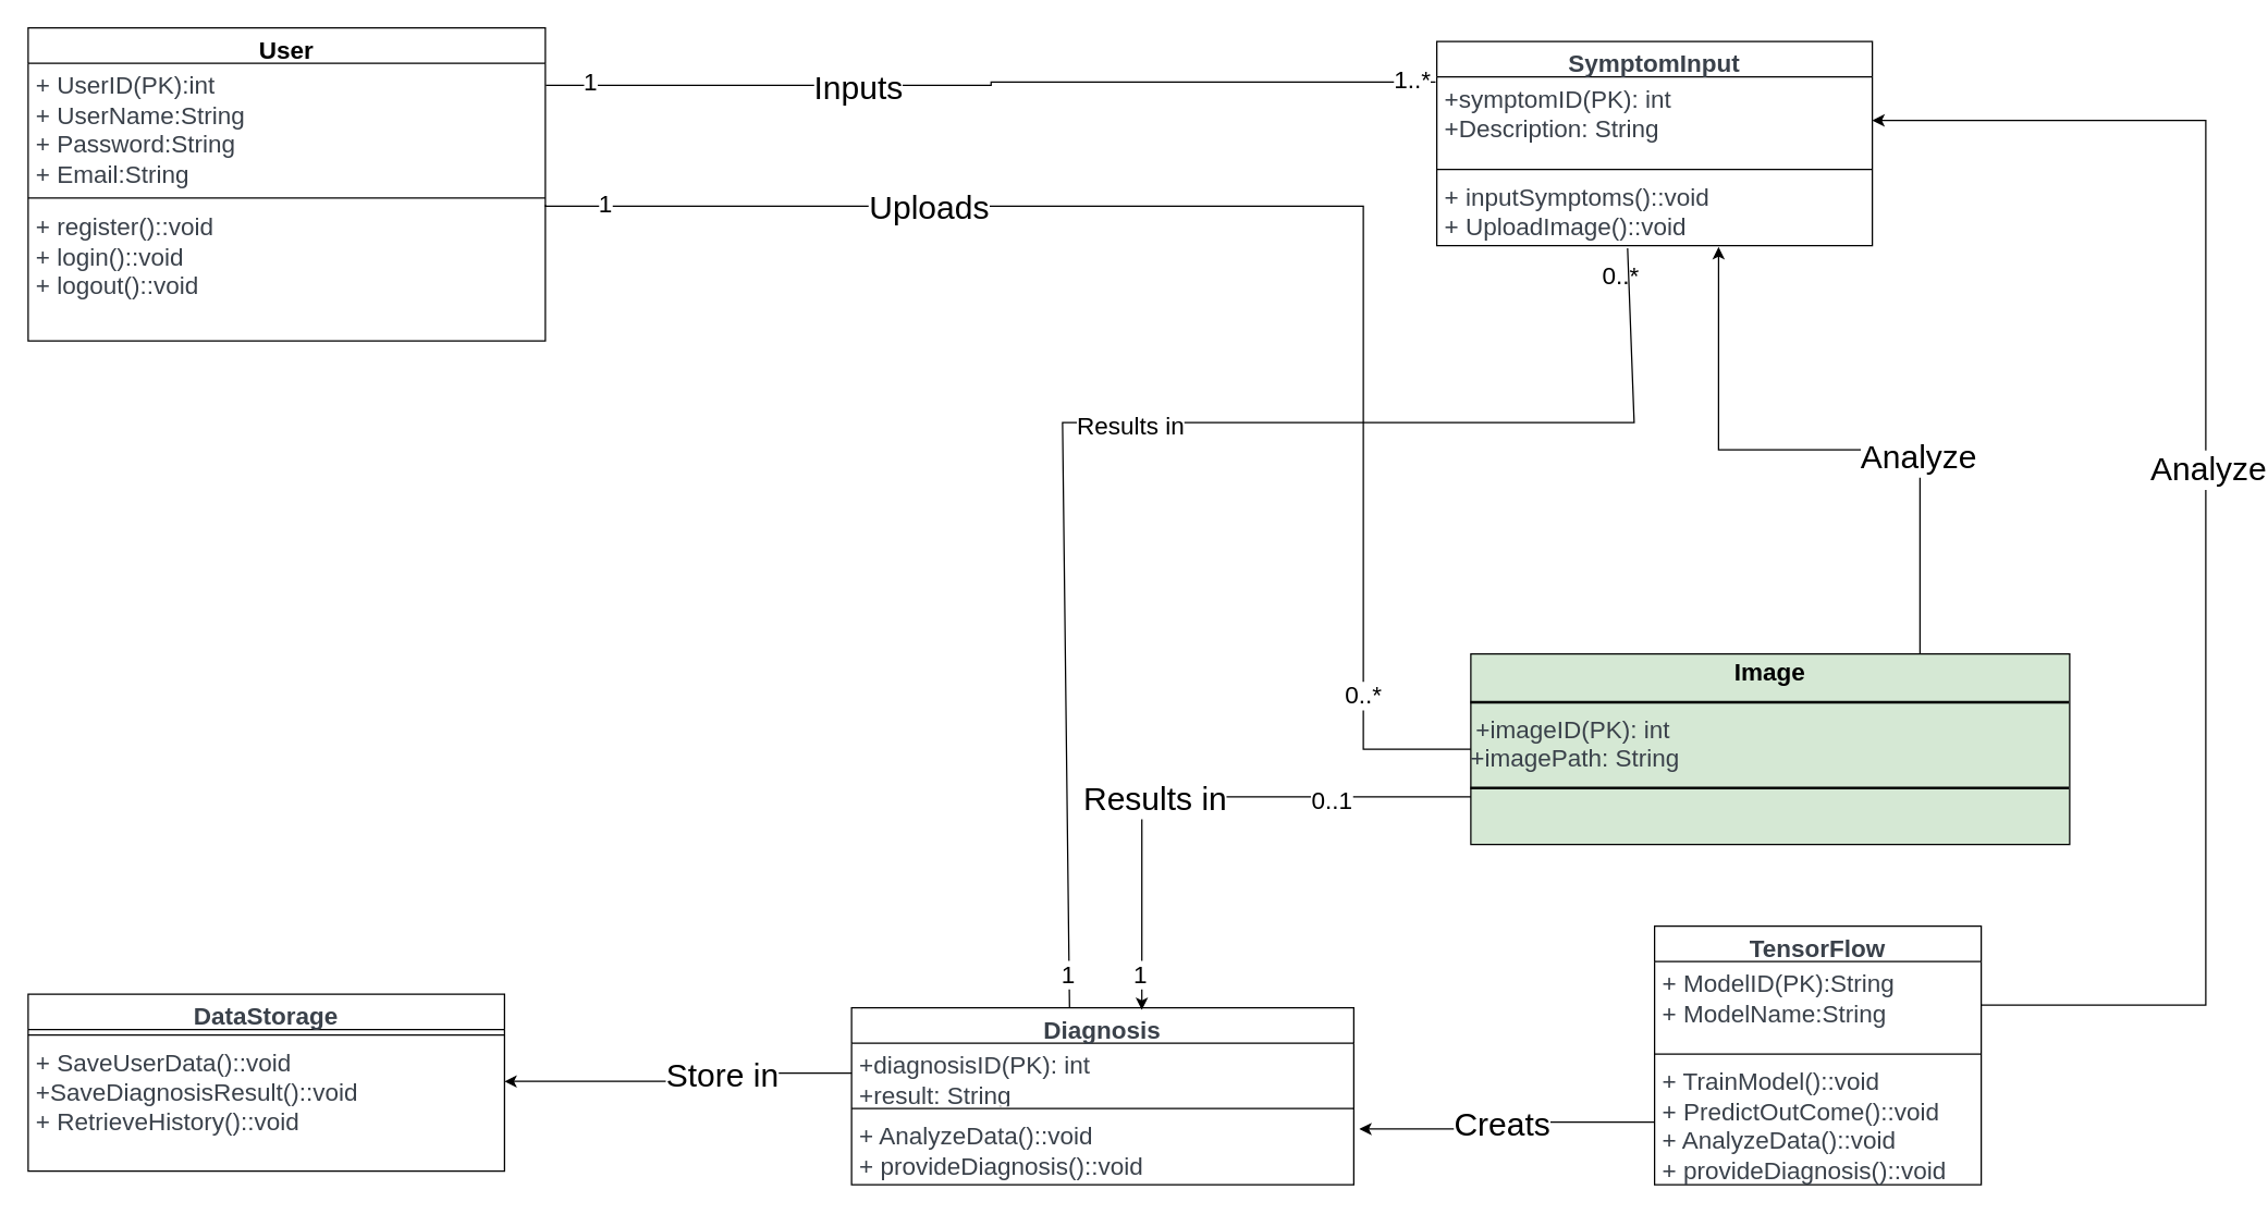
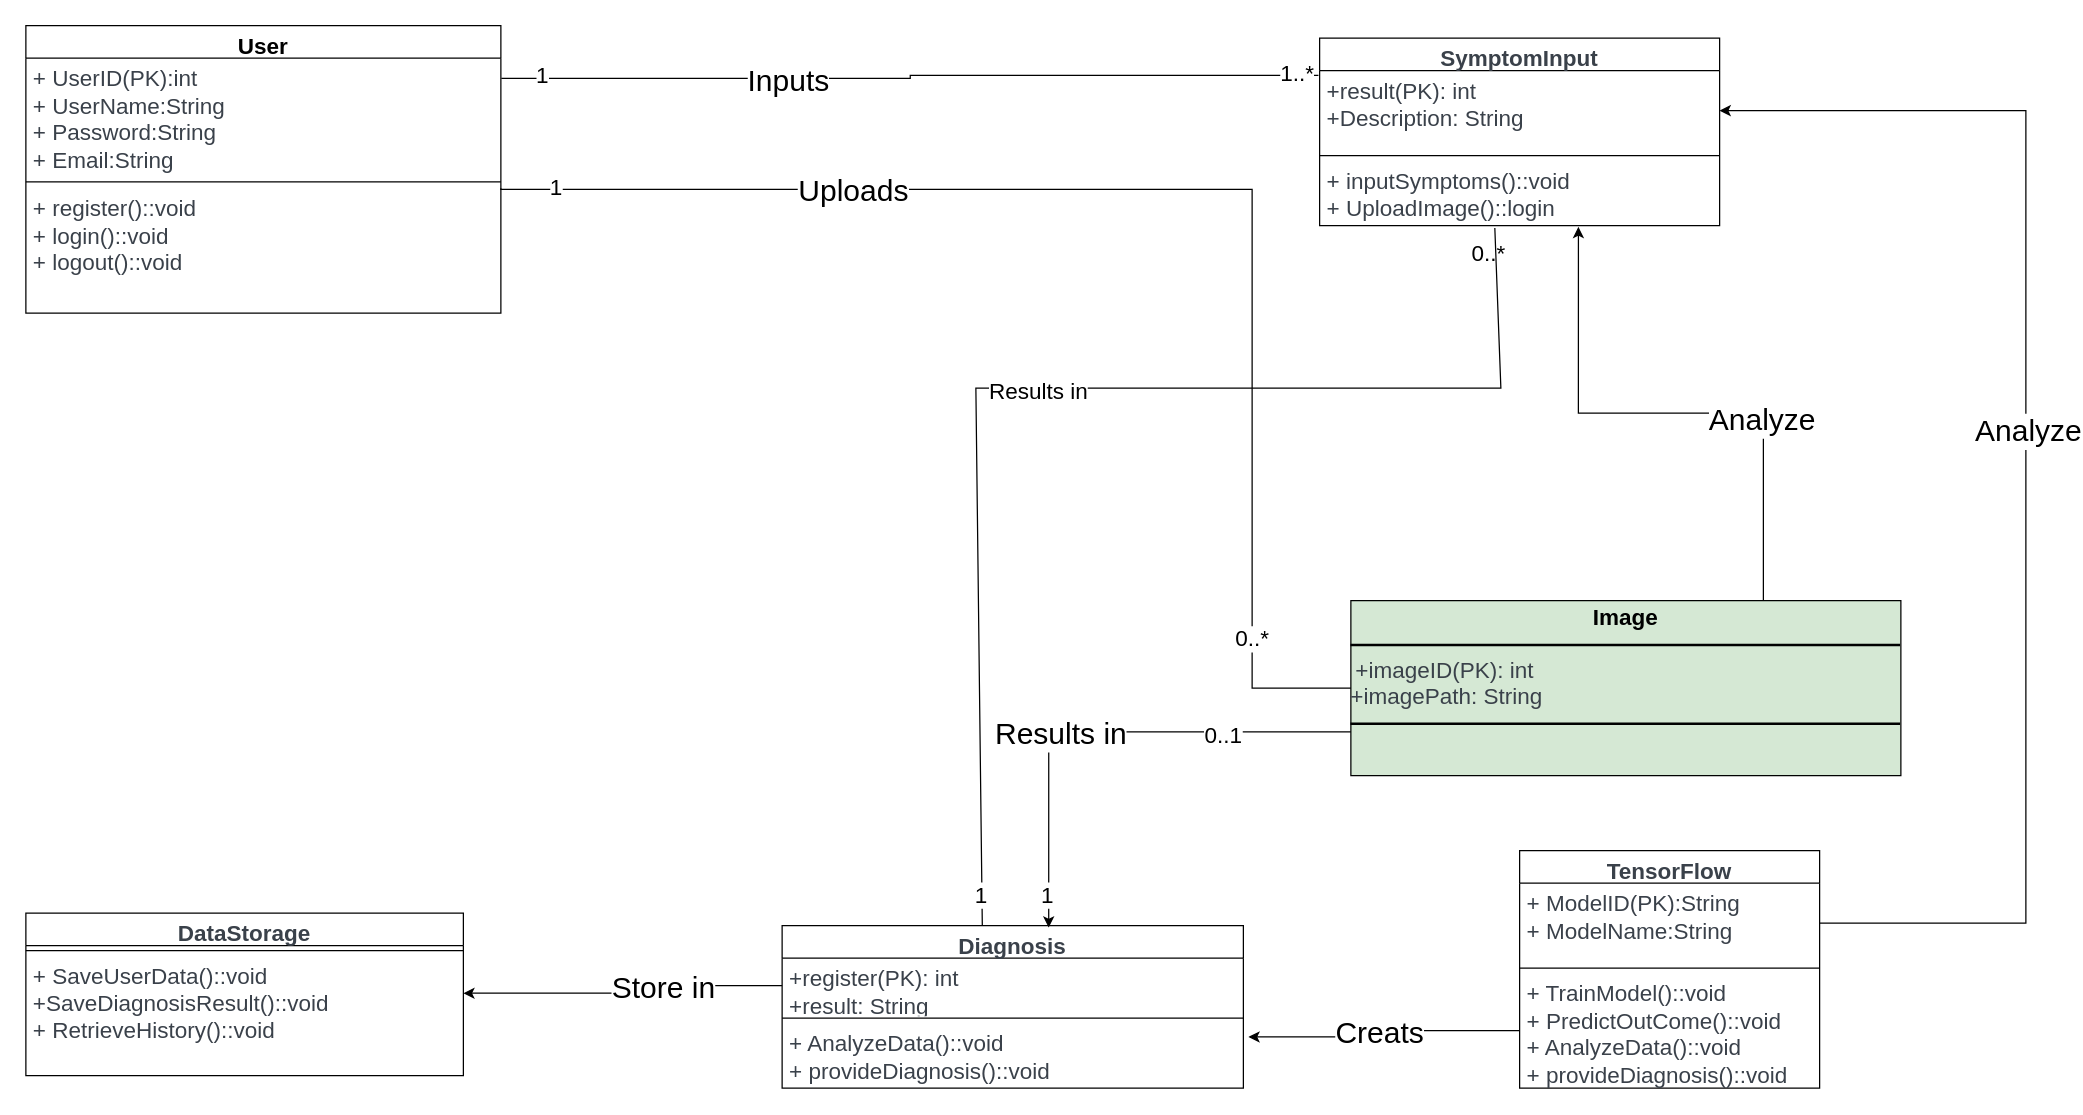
- <mxCell id="10" value="&lt;span style=&quot;font-size: 18px;&quot; data-lucid-content=&quot;{&amp;quot;t&amp;quot;:&amp;quot;+symptomID: String\n+Description: String&amp;quot;,&amp;quot;m&amp;quot;:[{&amp;quot;s&amp;quot;:0,&amp;quot;n&amp;quot;:&amp;quot;a&amp;quot;,&amp;quot;v&amp;quot;:null},{&amp;quot;s&amp;quot;:0,&amp;quot;n&amp;quot;:&amp;quot;fsp&amp;quot;,&amp;quot;v&amp;quot;:&amp;quot;ss_presetShapeStyle3_textStyle&amp;quot;,&amp;quot;e&amp;quot;:39},{&amp;quot;s&amp;quot;:0,&amp;quot;n&amp;quot;:&amp;quot;fsp2&amp;quot;,&amp;quot;v&amp;quot;:&amp;quot;ss_presetShapeStyle3_textStyle&amp;quot;,&amp;quot;e&amp;quot;:39},{&amp;quot;s&amp;quot;:0,&amp;quot;n&amp;quot;:&amp;quot;fc&amp;quot;,&amp;quot;v&amp;quot;:&amp;quot;Regular&amp;quot;,&amp;quot;e&amp;quot;:39},{&amp;quot;s&amp;quot;:0,&amp;quot;n&amp;quot;:&amp;quot;fid&amp;quot;,&amp;quot;v&amp;quot;:2,&amp;quot;e&amp;quot;:39},{&amp;quot;s&amp;quot;:0,&amp;quot;n&amp;quot;:&amp;quot;s&amp;quot;,&amp;quot;v&amp;quot;:22.222,&amp;quot;e&amp;quot;:39},{&amp;quot;s&amp;quot;:19,&amp;quot;n&amp;quot;:&amp;quot;a&amp;quot;,&amp;quot;v&amp;quot;:null}]}&quot; data-lucid-type=&quot;application/vnd.lucid.text&quot;&gt;&lt;span style=&quot;color: rgb(58, 65, 74); font-size: 18px;&quot;&gt;+symptomID(PK): int&lt;br style=&quot;font-size: 18px;&quot;&gt;&lt;/span&gt;&lt;span style=&quot;color: rgb(58, 65, 74); font-size: 18px;&quot;&gt;+Description: String&lt;/span&gt;&lt;/span&gt;" style="text;strokeColor=none;fillColor=none;align=left;verticalAlign=top;spacingLeft=4;spacingRight=4;overflow=hidden;rotatable=0;points=[[0,0.5],[1,0.5]];portConstraint=eastwest;whiteSpace=wrap;html=1;fontSize=18;" parent="9" vertex="1"><mxGeometry y="26" width="320" height="64" as="geometry" /></mxCell>
+ <mxCell id="10" value="&lt;span style=&quot;font-size: 18px;&quot; data-lucid-content=&quot;{&amp;quot;t&amp;quot;:&amp;quot;+symptomID: String\n+Description: String&amp;quot;,&amp;quot;m&amp;quot;:[{&amp;quot;s&amp;quot;:0,&amp;quot;n&amp;quot;:&amp;quot;a&amp;quot;,&amp;quot;v&amp;quot;:null},{&amp;quot;s&amp;quot;:0,&amp;quot;n&amp;quot;:&amp;quot;fsp&amp;quot;,&amp;quot;v&amp;quot;:&amp;quot;ss_presetShapeStyle3_textStyle&amp;quot;,&amp;quot;e&amp;quot;:39},{&amp;quot;s&amp;quot;:0,&amp;quot;n&amp;quot;:&amp;quot;fsp2&amp;quot;,&amp;quot;v&amp;quot;:&amp;quot;ss_presetShapeStyle3_textStyle&amp;quot;,&amp;quot;e&amp;quot;:39},{&amp;quot;s&amp;quot;:0,&amp;quot;n&amp;quot;:&amp;quot;fc&amp;quot;,&amp;quot;v&amp;quot;:&amp;quot;Regular&amp;quot;,&amp;quot;e&amp;quot;:39},{&amp;quot;s&amp;quot;:0,&amp;quot;n&amp;quot;:&amp;quot;fid&amp;quot;,&amp;quot;v&amp;quot;:2,&amp;quot;e&amp;quot;:39},{&amp;quot;s&amp;quot;:0,&amp;quot;n&amp;quot;:&amp;quot;s&amp;quot;,&amp;quot;v&amp;quot;:22.222,&amp;quot;e&amp;quot;:39},{&amp;quot;s&amp;quot;:19,&amp;quot;n&amp;quot;:&amp;quot;a&amp;quot;,&amp;quot;v&amp;quot;:null}]}&quot; data-lucid-type=&quot;application/vnd.lucid.text&quot;&gt;&lt;span style=&quot;color: rgb(58, 65, 74); font-size: 18px;&quot;&gt;+result(PK): int&lt;br style=&quot;font-size: 18px;&quot;&gt;&lt;/span&gt;&lt;span style=&quot;color: rgb(58, 65, 74); font-size: 18px;&quot;&gt;+Description: String&lt;/span&gt;&lt;/span&gt;" style="text;strokeColor=none;fillColor=none;align=left;verticalAlign=top;spacingLeft=4;spacingRight=4;overflow=hidden;rotatable=0;points=[[0,0.5],[1,0.5]];portConstraint=eastwest;whiteSpace=wrap;html=1;fontSize=18;" parent="9" vertex="1"><mxGeometry y="26" width="320" height="64" as="geometry" /></mxCell>
- <mxCell id="12" value="&lt;span style=&quot;font-size: 18px;&quot; data-lucid-content=&quot;{&amp;quot;t&amp;quot;:&amp;quot;+ inputSymptoms()::void\n+ UploadImage()::void&amp;quot;,&amp;quot;m&amp;quot;:[{&amp;quot;s&amp;quot;:0,&amp;quot;n&amp;quot;:&amp;quot;a&amp;quot;,&amp;quot;v&amp;quot;:null},{&amp;quot;s&amp;quot;:0,&amp;quot;n&amp;quot;:&amp;quot;fsp&amp;quot;,&amp;quot;v&amp;quot;:&amp;quot;ss_presetShapeStyle3_textStyle&amp;quot;,&amp;quot;e&amp;quot;:45},{&amp;quot;s&amp;quot;:0,&amp;quot;n&amp;quot;:&amp;quot;fsp2&amp;quot;,&amp;quot;v&amp;quot;:&amp;quot;ss_presetShapeStyle3_textStyle&amp;quot;,&amp;quot;e&amp;quot;:45},{&amp;quot;s&amp;quot;:0,&amp;quot;n&amp;quot;:&amp;quot;fc&amp;quot;,&amp;quot;v&amp;quot;:&amp;quot;Regular&amp;quot;,&amp;quot;e&amp;quot;:45},{&amp;quot;s&amp;quot;:0,&amp;quot;n&amp;quot;:&amp;quot;fid&amp;quot;,&amp;quot;v&amp;quot;:2,&amp;quot;e&amp;quot;:45},{&amp;quot;s&amp;quot;:0,&amp;quot;n&amp;quot;:&amp;quot;s&amp;quot;,&amp;quot;v&amp;quot;:22.222,&amp;quot;e&amp;quot;:45}]}&quot; data-lucid-type=&quot;application/vnd.lucid.text&quot;&gt;&lt;span style=&quot;color: rgb(58, 65, 74); font-size: 18px;&quot;&gt;+ inputSymptoms()::void&lt;br style=&quot;font-size: 18px;&quot;&gt;&lt;/span&gt;&lt;span style=&quot;color: rgb(58, 65, 74); font-size: 18px;&quot;&gt;+ UploadImage()::void&lt;/span&gt;&lt;/span&gt;" style="text;strokeColor=none;fillColor=none;align=left;verticalAlign=top;spacingLeft=4;spacingRight=4;overflow=hidden;rotatable=0;points=[[0,0.5],[1,0.5]];portConstraint=eastwest;whiteSpace=wrap;html=1;fontSize=18;" parent="9" vertex="1"><mxGeometry y="98" width="320" height="52" as="geometry" /></mxCell>
+ <mxCell id="12" value="&lt;span style=&quot;font-size: 18px;&quot; data-lucid-content=&quot;{&amp;quot;t&amp;quot;:&amp;quot;+ inputSymptoms()::void\n+ UploadImage()::void&amp;quot;,&amp;quot;m&amp;quot;:[{&amp;quot;s&amp;quot;:0,&amp;quot;n&amp;quot;:&amp;quot;a&amp;quot;,&amp;quot;v&amp;quot;:null},{&amp;quot;s&amp;quot;:0,&amp;quot;n&amp;quot;:&amp;quot;fsp&amp;quot;,&amp;quot;v&amp;quot;:&amp;quot;ss_presetShapeStyle3_textStyle&amp;quot;,&amp;quot;e&amp;quot;:45},{&amp;quot;s&amp;quot;:0,&amp;quot;n&amp;quot;:&amp;quot;fsp2&amp;quot;,&amp;quot;v&amp;quot;:&amp;quot;ss_presetShapeStyle3_textStyle&amp;quot;,&amp;quot;e&amp;quot;:45},{&amp;quot;s&amp;quot;:0,&amp;quot;n&amp;quot;:&amp;quot;fc&amp;quot;,&amp;quot;v&amp;quot;:&amp;quot;Regular&amp;quot;,&amp;quot;e&amp;quot;:45},{&amp;quot;s&amp;quot;:0,&amp;quot;n&amp;quot;:&amp;quot;fid&amp;quot;,&amp;quot;v&amp;quot;:2,&amp;quot;e&amp;quot;:45},{&amp;quot;s&amp;quot;:0,&amp;quot;n&amp;quot;:&amp;quot;s&amp;quot;,&amp;quot;v&amp;quot;:22.222,&amp;quot;e&amp;quot;:45}]}&quot; data-lucid-type=&quot;application/vnd.lucid.text&quot;&gt;&lt;span style=&quot;color: rgb(58, 65, 74); font-size: 18px;&quot;&gt;+ inputSymptoms()::void&lt;br style=&quot;font-size: 18px;&quot;&gt;&lt;/span&gt;&lt;span style=&quot;color: rgb(58, 65, 74); font-size: 18px;&quot;&gt;+ UploadImage()::login&lt;/span&gt;&lt;/span&gt;" style="text;strokeColor=none;fillColor=none;align=left;verticalAlign=top;spacingLeft=4;spacingRight=4;overflow=hidden;rotatable=0;points=[[0,0.5],[1,0.5]];portConstraint=eastwest;whiteSpace=wrap;html=1;fontSize=18;" parent="9" vertex="1"><mxGeometry y="98" width="320" height="52" as="geometry" /></mxCell>
- <mxCell id="14" value="&lt;span style=&quot;font-size: 18px;&quot; data-lucid-content=&quot;{&amp;quot;t&amp;quot;:&amp;quot;+diagnosisID: String\n+result: String&amp;quot;,&amp;quot;m&amp;quot;:[{&amp;quot;s&amp;quot;:0,&amp;quot;n&amp;quot;:&amp;quot;a&amp;quot;,&amp;quot;v&amp;quot;:null},{&amp;quot;s&amp;quot;:0,&amp;quot;n&amp;quot;:&amp;quot;fc&amp;quot;,&amp;quot;v&amp;quot;:&amp;quot;Regular&amp;quot;,&amp;quot;e&amp;quot;:36},{&amp;quot;s&amp;quot;:0,&amp;quot;n&amp;quot;:&amp;quot;fid&amp;quot;,&amp;quot;v&amp;quot;:2,&amp;quot;e&amp;quot;:36},{&amp;quot;s&amp;quot;:0,&amp;quot;n&amp;quot;:&amp;quot;s&amp;quot;,&amp;quot;v&amp;quot;:22.222,&amp;quot;e&amp;quot;:36},{&amp;quot;s&amp;quot;:0,&amp;quot;n&amp;quot;:&amp;quot;fsp&amp;quot;,&amp;quot;v&amp;quot;:&amp;quot;ss_presetShapeStyle3_textStyle&amp;quot;,&amp;quot;e&amp;quot;:36},{&amp;quot;s&amp;quot;:0,&amp;quot;n&amp;quot;:&amp;quot;fsp2&amp;quot;,&amp;quot;v&amp;quot;:&amp;quot;ss_presetShapeStyle3_textStyle&amp;quot;,&amp;quot;e&amp;quot;:36},{&amp;quot;s&amp;quot;:21,&amp;quot;n&amp;quot;:&amp;quot;a&amp;quot;,&amp;quot;v&amp;quot;:null}]}&quot; data-lucid-type=&quot;application/vnd.lucid.text&quot;&gt;&lt;span style=&quot;color: rgb(58, 65, 74); font-size: 18px;&quot;&gt;+diagnosisID(PK): int&lt;br style=&quot;font-size: 18px;&quot;&gt;&lt;/span&gt;&lt;span style=&quot;color: rgb(58, 65, 74); font-size: 18px;&quot;&gt;+result: String&lt;/span&gt;&lt;/span&gt;" style="text;strokeColor=none;fillColor=none;align=left;verticalAlign=top;spacingLeft=4;spacingRight=4;overflow=hidden;rotatable=0;points=[[0,0.5],[1,0.5]];portConstraint=eastwest;whiteSpace=wrap;html=1;fontSize=18;" parent="13" vertex="1"><mxGeometry y="26" width="369" height="44" as="geometry" /></mxCell>
+ <mxCell id="14" value="&lt;span style=&quot;font-size: 18px;&quot; data-lucid-content=&quot;{&amp;quot;t&amp;quot;:&amp;quot;+diagnosisID: String\n+result: String&amp;quot;,&amp;quot;m&amp;quot;:[{&amp;quot;s&amp;quot;:0,&amp;quot;n&amp;quot;:&amp;quot;a&amp;quot;,&amp;quot;v&amp;quot;:null},{&amp;quot;s&amp;quot;:0,&amp;quot;n&amp;quot;:&amp;quot;fc&amp;quot;,&amp;quot;v&amp;quot;:&amp;quot;Regular&amp;quot;,&amp;quot;e&amp;quot;:36},{&amp;quot;s&amp;quot;:0,&amp;quot;n&amp;quot;:&amp;quot;fid&amp;quot;,&amp;quot;v&amp;quot;:2,&amp;quot;e&amp;quot;:36},{&amp;quot;s&amp;quot;:0,&amp;quot;n&amp;quot;:&amp;quot;s&amp;quot;,&amp;quot;v&amp;quot;:22.222,&amp;quot;e&amp;quot;:36},{&amp;quot;s&amp;quot;:0,&amp;quot;n&amp;quot;:&amp;quot;fsp&amp;quot;,&amp;quot;v&amp;quot;:&amp;quot;ss_presetShapeStyle3_textStyle&amp;quot;,&amp;quot;e&amp;quot;:36},{&amp;quot;s&amp;quot;:0,&amp;quot;n&amp;quot;:&amp;quot;fsp2&amp;quot;,&amp;quot;v&amp;quot;:&amp;quot;ss_presetShapeStyle3_textStyle&amp;quot;,&amp;quot;e&amp;quot;:36},{&amp;quot;s&amp;quot;:21,&amp;quot;n&amp;quot;:&amp;quot;a&amp;quot;,&amp;quot;v&amp;quot;:null}]}&quot; data-lucid-type=&quot;application/vnd.lucid.text&quot;&gt;&lt;span style=&quot;color: rgb(58, 65, 74); font-size: 18px;&quot;&gt;+register(PK): int&lt;br style=&quot;font-size: 18px;&quot;&gt;&lt;/span&gt;&lt;span style=&quot;color: rgb(58, 65, 74); font-size: 18px;&quot;&gt;+result: String&lt;/span&gt;&lt;/span&gt;" style="text;strokeColor=none;fillColor=none;align=left;verticalAlign=top;spacingLeft=4;spacingRight=4;overflow=hidden;rotatable=0;points=[[0,0.5],[1,0.5]];portConstraint=eastwest;whiteSpace=wrap;html=1;fontSize=18;" parent="13" vertex="1"><mxGeometry y="26" width="369" height="44" as="geometry" /></mxCell>
